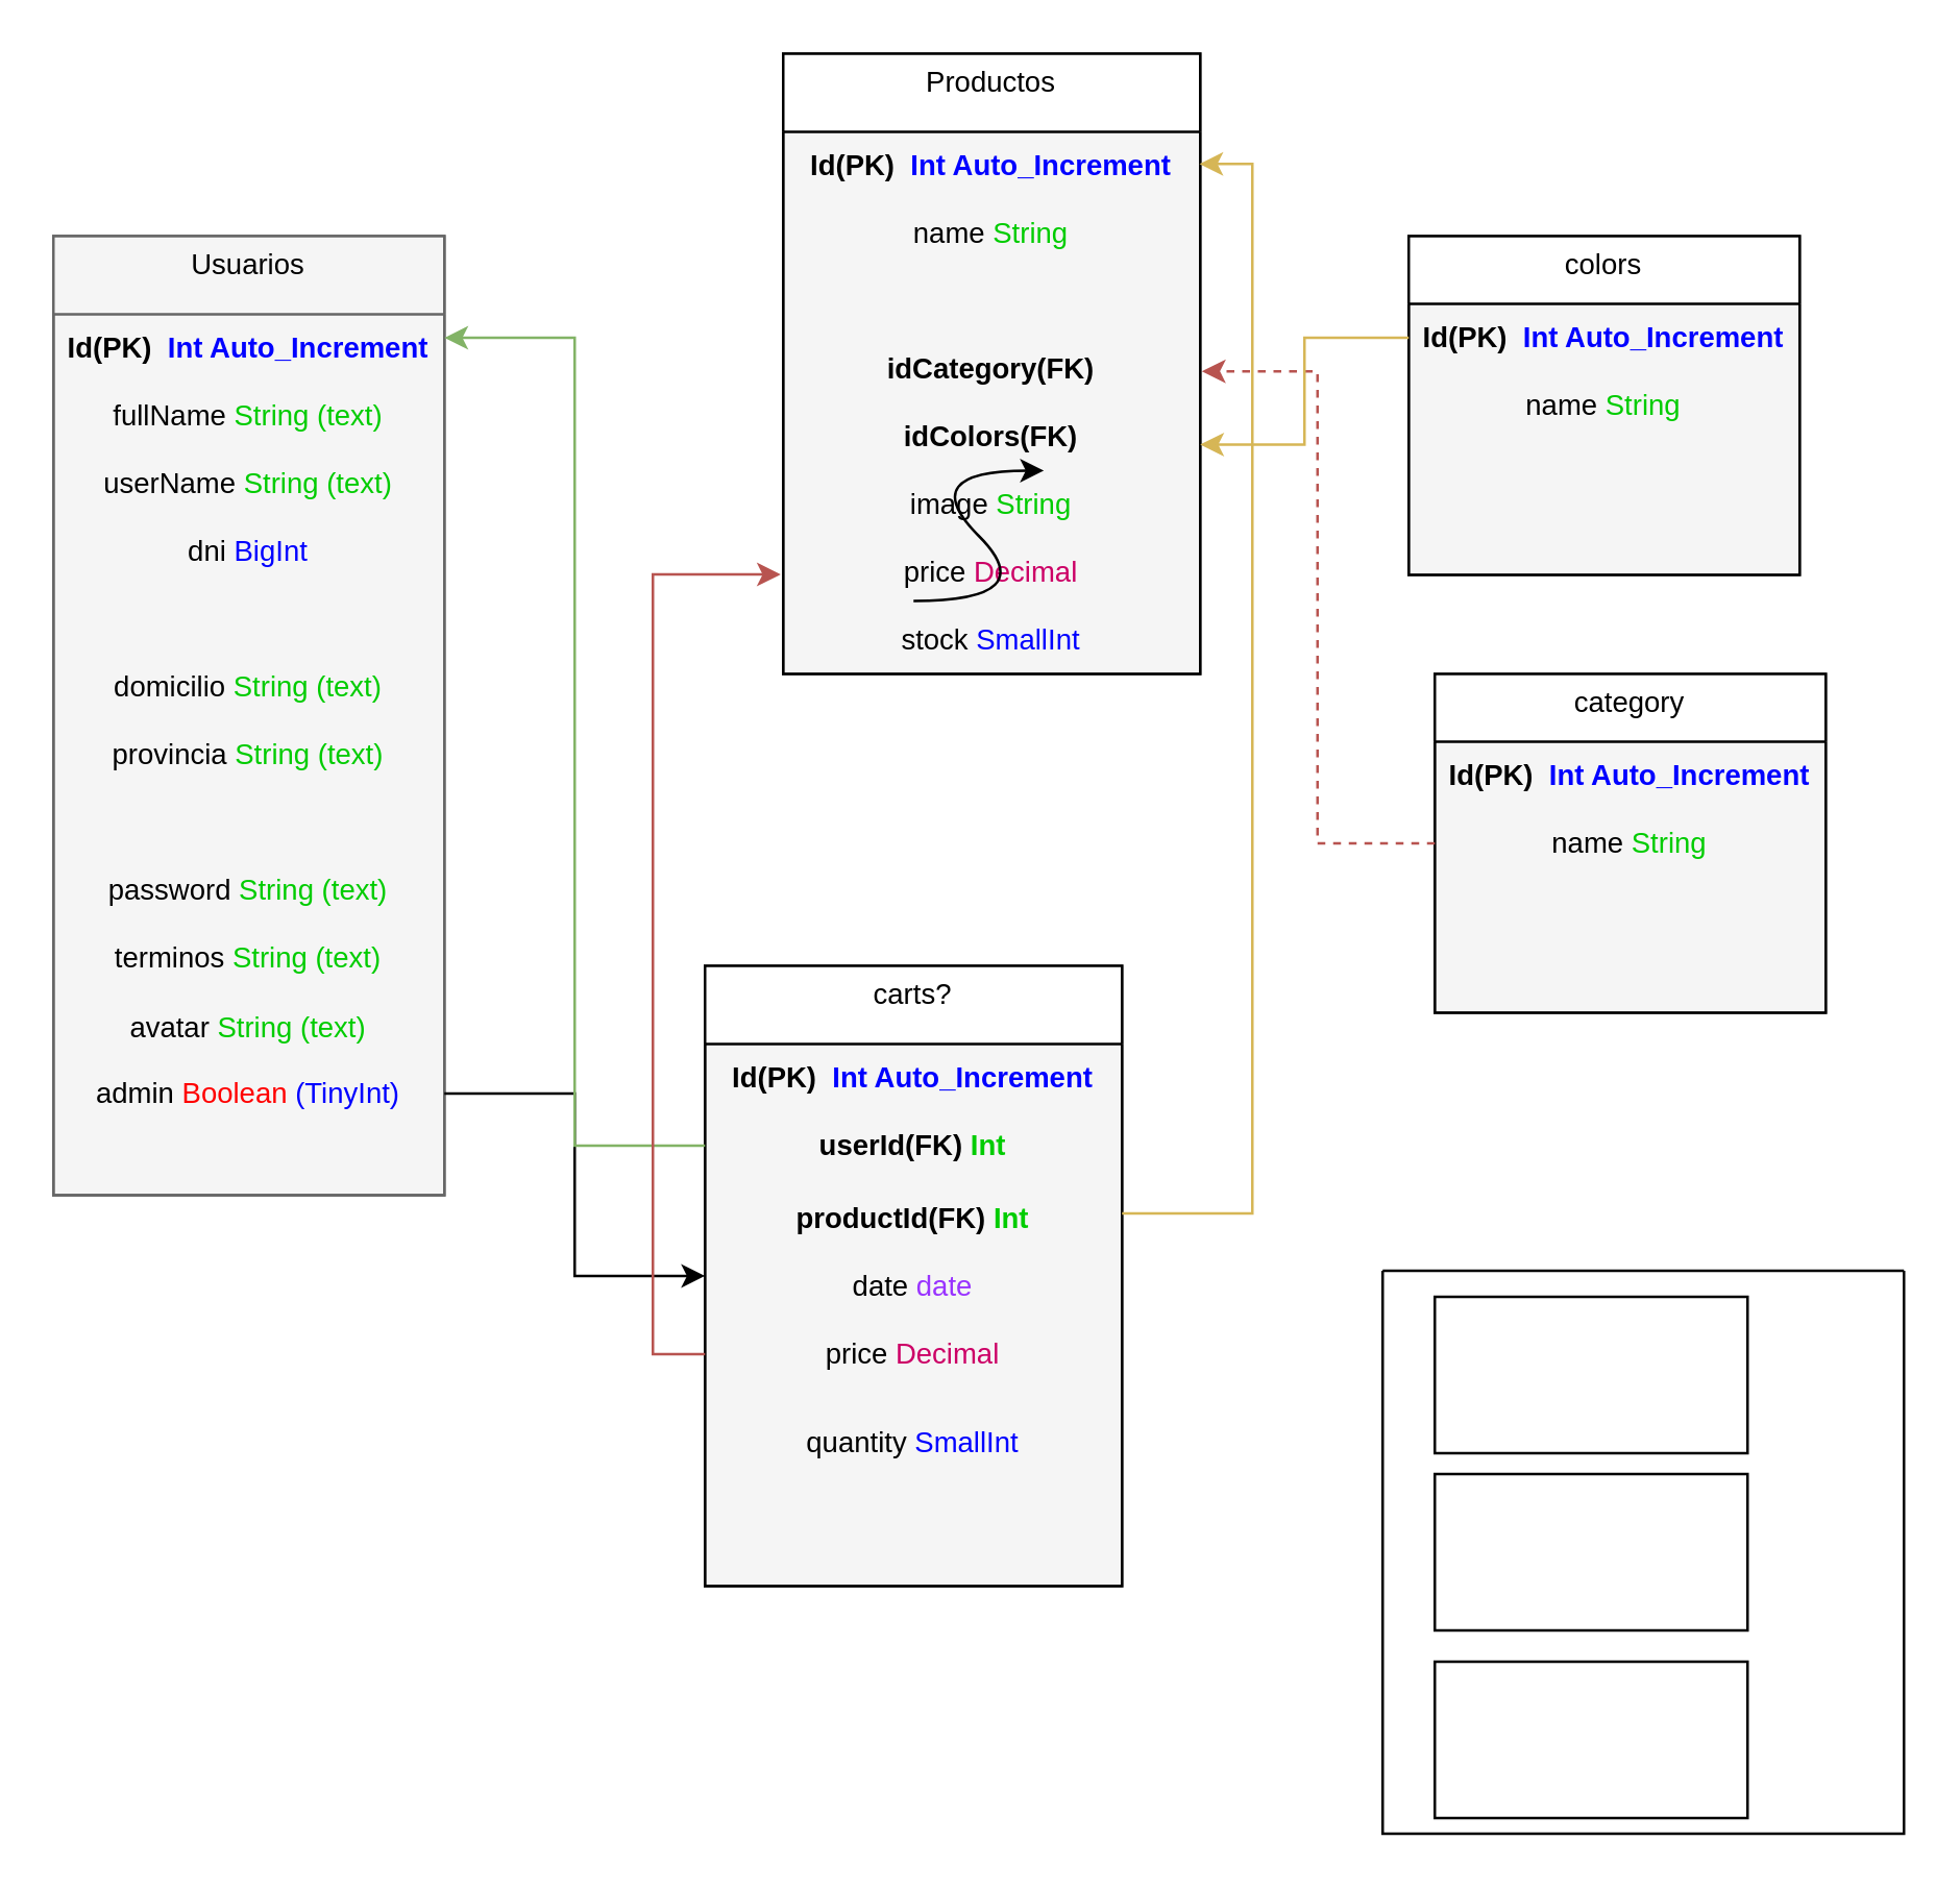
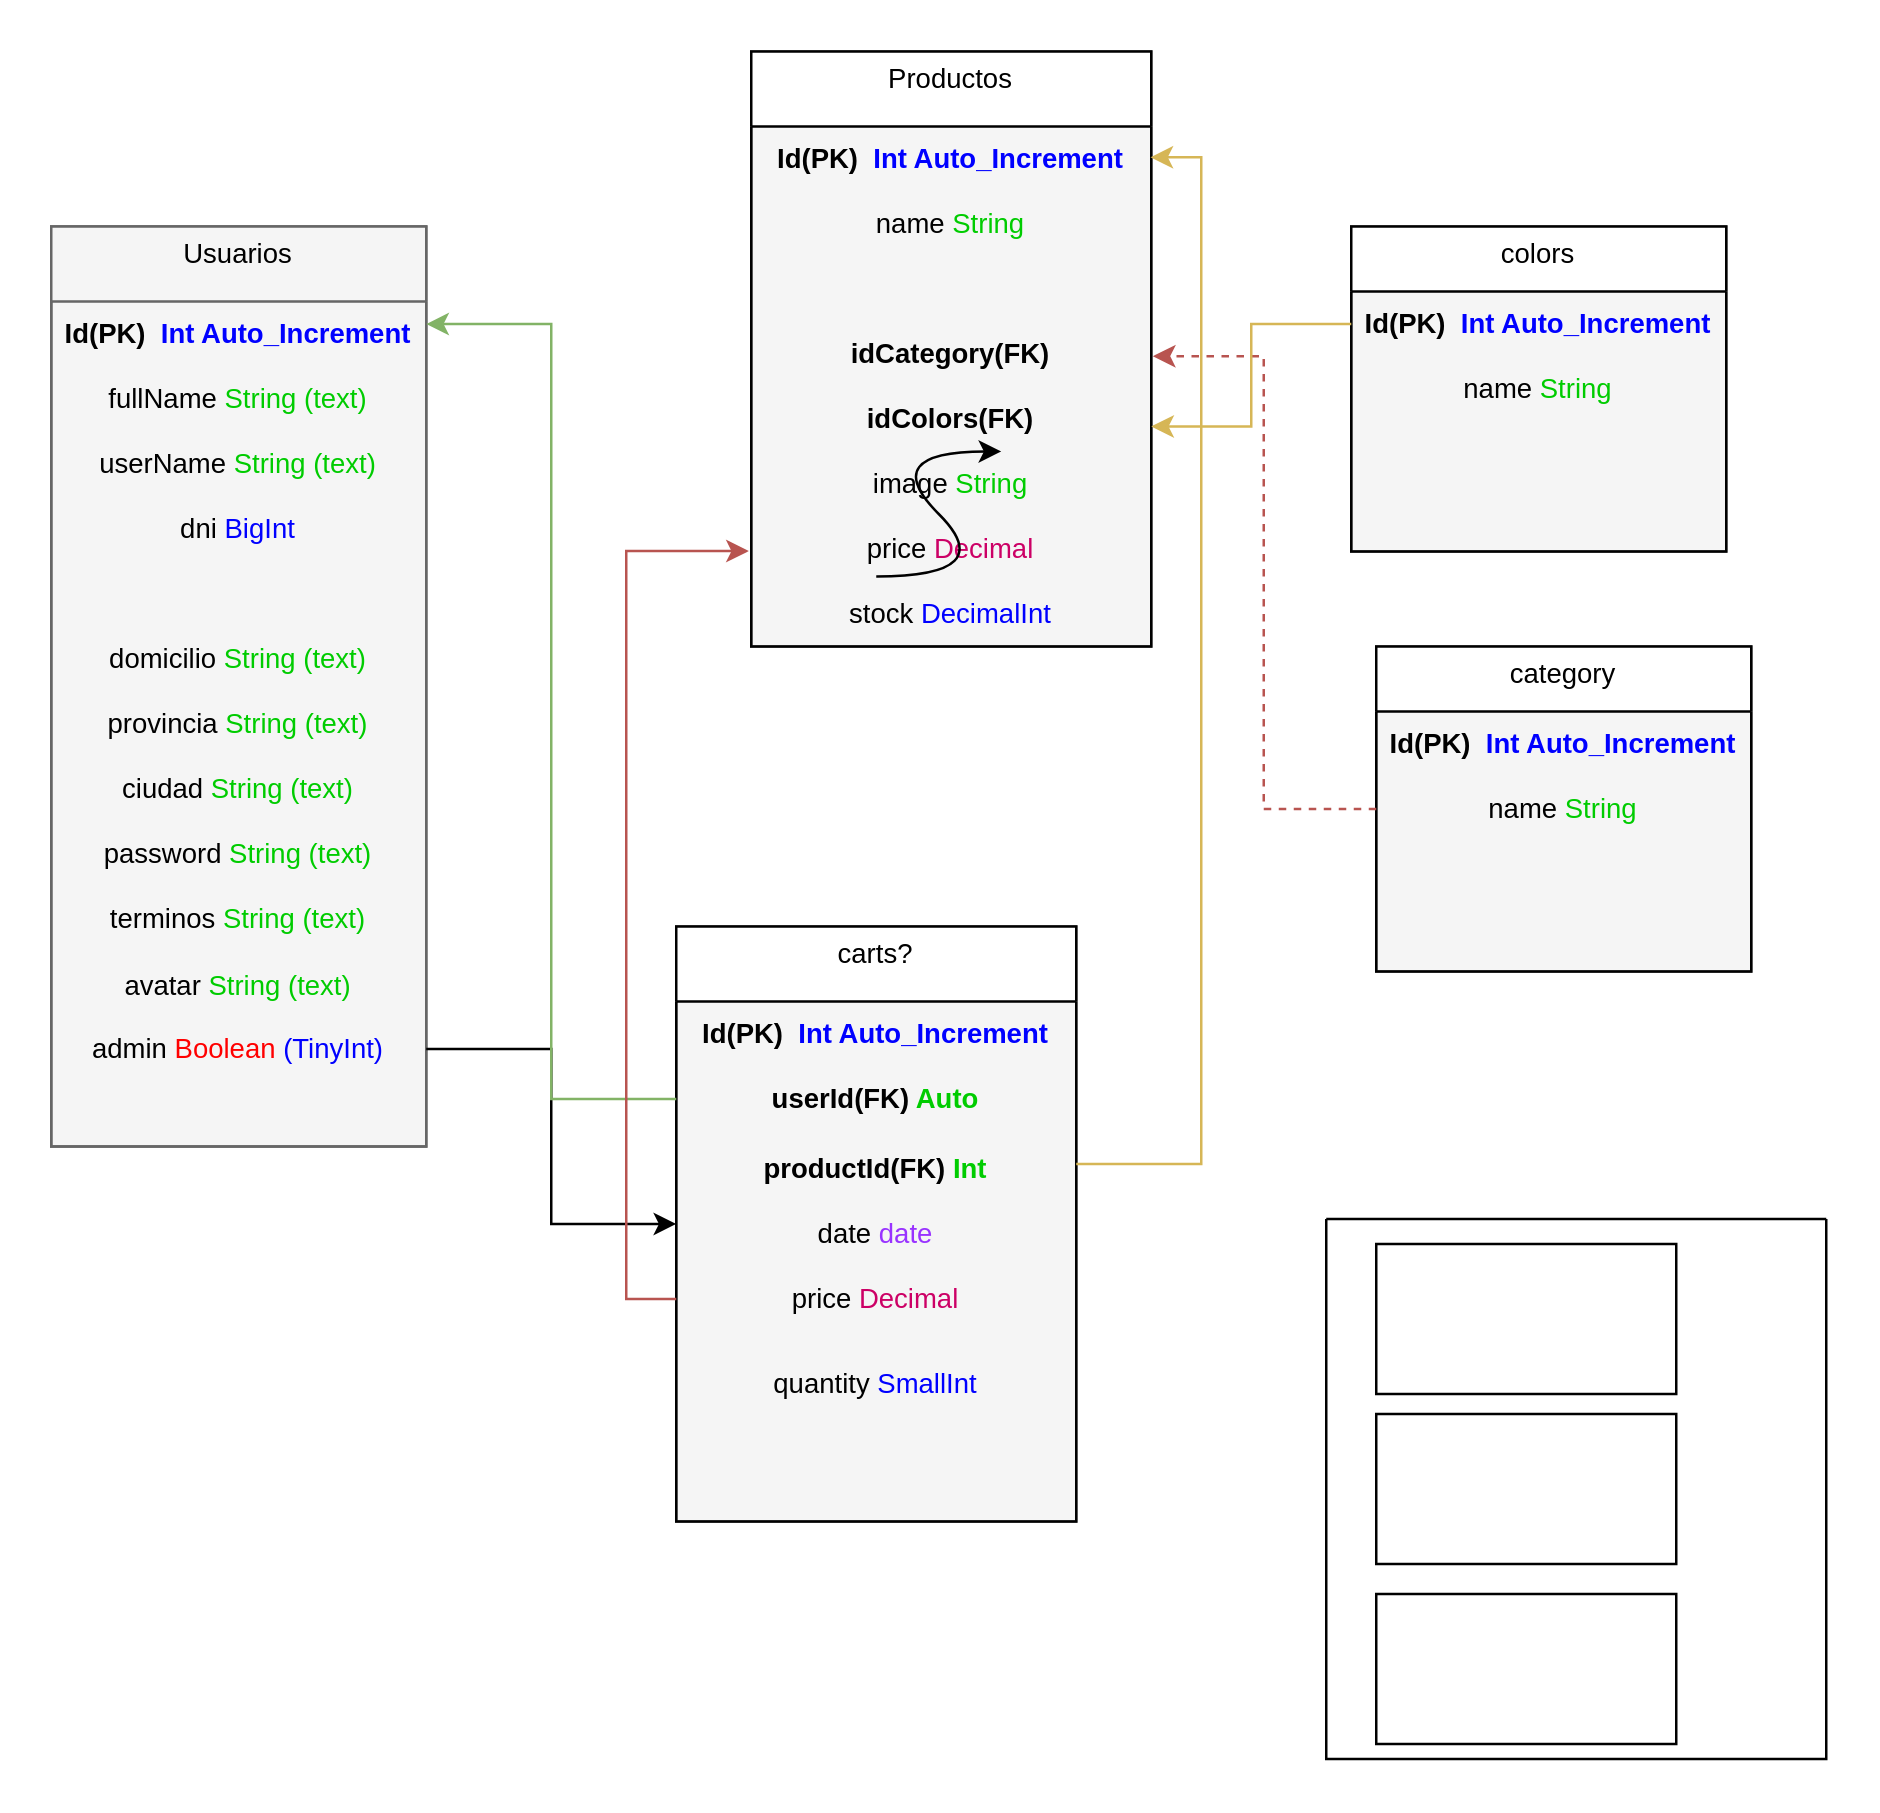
- <mxCell id="24" value="&lt;font style=&quot;font-size: 11px ; font-family: &amp;#34;helvetica&amp;#34; ; color: #000000 ; direction: ltr ; letter-spacing: 0px ; line-height: 120% ; opacity: 1&quot;&gt;stock &lt;/font&gt;&lt;font color=&quot;#0000ff&quot;&gt;&lt;font style=&quot;font-size: 11px ; font-family: &amp;#34;helvetica&amp;#34; ; direction: ltr ; letter-spacing: 0px ; line-height: 120% ; opacity: 1&quot;&gt;Small&lt;/font&gt;&lt;span style=&quot;font-family: &amp;#34;helvetica&amp;#34; ; font-size: 11px&quot;&gt;Int&lt;/span&gt;&lt;/font&gt;" style="verticalAlign=middle;align=center;vsdxID=48;fillColor=none;gradientColor=none;shape=stencil(nZBRDoQgDERP03+WHsHFe5iISyOCQdT19kIaIxq//Jtp3zTpAFaTaUYNUkwx+F6v1EYD+AUpyRkdKCYFqACrzgf9C352LfuxyWRWg1/yhT/nRE5IsZWuZtCSK8CPeI0e/hF+jV7AJM4PO7KWCyr390bSiNtEtQM=);strokeColor=none;spacingTop=-3;spacingBottom=-3;spacingLeft=-3;spacingRight=-3;labelBackgroundColor=none;rounded=0;html=1;whiteSpace=wrap;" parent="16" vertex="1"><mxGeometry y="212" width="160" height="26" as="geometry" /></mxCell>
+ <mxCell id="24" value="&lt;font style=&quot;font-size: 11px ; font-family: &amp;#34;helvetica&amp;#34; ; color: #000000 ; direction: ltr ; letter-spacing: 0px ; line-height: 120% ; opacity: 1&quot;&gt;stock &lt;/font&gt;&lt;font color=&quot;#0000ff&quot;&gt;&lt;font style=&quot;font-size: 11px ; font-family: &amp;#34;helvetica&amp;#34; ; direction: ltr ; letter-spacing: 0px ; line-height: 120% ; opacity: 1&quot;&gt;Decimal&lt;/font&gt;&lt;span style=&quot;font-family: &amp;#34;helvetica&amp;#34; ; font-size: 11px&quot;&gt;Int&lt;/span&gt;&lt;/font&gt;" style="verticalAlign=middle;align=center;vsdxID=48;fillColor=none;gradientColor=none;shape=stencil(nZBRDoQgDERP03+WHsHFe5iISyOCQdT19kIaIxq//Jtp3zTpAFaTaUYNUkwx+F6v1EYD+AUpyRkdKCYFqACrzgf9C352LfuxyWRWg1/yhT/nRE5IsZWuZtCSK8CPeI0e/hF+jV7AJM4PO7KWCyr390bSiNtEtQM=);strokeColor=none;spacingTop=-3;spacingBottom=-3;spacingLeft=-3;spacingRight=-3;labelBackgroundColor=none;rounded=0;html=1;whiteSpace=wrap;" parent="16" vertex="1"><mxGeometry y="212" width="160" height="26" as="geometry" /></mxCell>
+ <mxCell id="10" value="&lt;font style=&quot;font-size: 11px ; font-family: &amp;#34;helvetica&amp;#34; ; color: #000000 ; direction: ltr ; letter-spacing: 0px ; line-height: 120% ; opacity: 1&quot;&gt;ciudad&amp;nbsp;&lt;/font&gt;&lt;span style=&quot;color: rgb(0 , 204 , 0) ; font-family: &amp;#34;helvetica&amp;#34; ; font-size: 11px&quot;&gt;String&amp;nbsp;&lt;/span&gt;&lt;span style=&quot;color: rgb(0 , 204 , 0) ; font-family: &amp;#34;helvetica&amp;#34; ; font-size: 11px&quot;&gt;(text)&lt;/span&gt;" style="verticalAlign=middle;align=center;vsdxID=22;fillColor=none;gradientColor=none;shape=stencil(nZBRDoQgDERP03+WHsHFe5iISyOCQdT19kIaIxq//Jtp3zTpAFaTaUYNUkwx+F6v1EYD+AUpyRkdKCYFqACrzgf9C352LfuxyWRWg1/yhT/nRE5IsZWuZtCSK8CPeI0e/hF+jV7AJM4PO7KWCyr390bSiNtEtQM=);strokeColor=none;spacingTop=-3;spacingBottom=-3;spacingLeft=-3;spacingRight=-3;labelBackgroundColor=none;rounded=0;html=1;whiteSpace=wrap;" parent="2" vertex="1"><mxGeometry y="212" width="150" height="26" as="geometry" /></mxCell>
- <mxCell id="36" value="&lt;font style=&quot;font-size: 11px ; font-family: &amp;#34;helvetica&amp;#34; ; color: #000000 ; direction: ltr ; letter-spacing: 0px ; line-height: 120% ; opacity: 1&quot;&gt;&lt;b&gt;userId(FK) &lt;/b&gt;&lt;/font&gt;&lt;font style=&quot;font-size: 11px ; font-family: &amp;#34;helvetica&amp;#34; ; direction: ltr ; letter-spacing: 0px ; line-height: 120% ; opacity: 1&quot;&gt;&lt;font color=&quot;#00cc00&quot;&gt;&lt;b&gt;Int&lt;/b&gt;&lt;/font&gt;&lt;br&gt;&lt;/font&gt;" style="verticalAlign=middle;align=center;vsdxID=42;fillColor=none;gradientColor=none;shape=stencil(nZBRDoQgDERP03+WHsHFe5iISyOCQdT19kIaIxq//Jtp3zTpAFaTaUYNUkwx+F6v1EYD+AUpyRkdKCYFqACrzgf9C352LfuxyWRWg1/yhT/nRE5IsZWuZtCSK8CPeI0e/hF+jV7AJM4PO7KWCyr390bSiNtEtQM=);strokeColor=none;spacingTop=-3;spacingBottom=-3;spacingLeft=-3;spacingRight=-3;labelBackgroundColor=none;rounded=0;html=1;whiteSpace=wrap;" parent="33" vertex="1"><mxGeometry y="56" width="160" height="26" as="geometry" /></mxCell>
+ <mxCell id="36" value="&lt;font style=&quot;font-size: 11px ; font-family: &amp;#34;helvetica&amp;#34; ; color: #000000 ; direction: ltr ; letter-spacing: 0px ; line-height: 120% ; opacity: 1&quot;&gt;&lt;b&gt;userId(FK) &lt;/b&gt;&lt;/font&gt;&lt;font style=&quot;font-size: 11px ; font-family: &amp;#34;helvetica&amp;#34; ; direction: ltr ; letter-spacing: 0px ; line-height: 120% ; opacity: 1&quot;&gt;&lt;font color=&quot;#00cc00&quot;&gt;&lt;b&gt;Auto&lt;/b&gt;&lt;/font&gt;&lt;br&gt;&lt;/font&gt;" style="verticalAlign=middle;align=center;vsdxID=42;fillColor=none;gradientColor=none;shape=stencil(nZBRDoQgDERP03+WHsHFe5iISyOCQdT19kIaIxq//Jtp3zTpAFaTaUYNUkwx+F6v1EYD+AUpyRkdKCYFqACrzgf9C352LfuxyWRWg1/yhT/nRE5IsZWuZtCSK8CPeI0e/hF+jV7AJM4PO7KWCyr390bSiNtEtQM=);strokeColor=none;spacingTop=-3;spacingBottom=-3;spacingLeft=-3;spacingRight=-3;labelBackgroundColor=none;rounded=0;html=1;whiteSpace=wrap;" parent="33" vertex="1"><mxGeometry y="56" width="160" height="26" as="geometry" /></mxCell>
